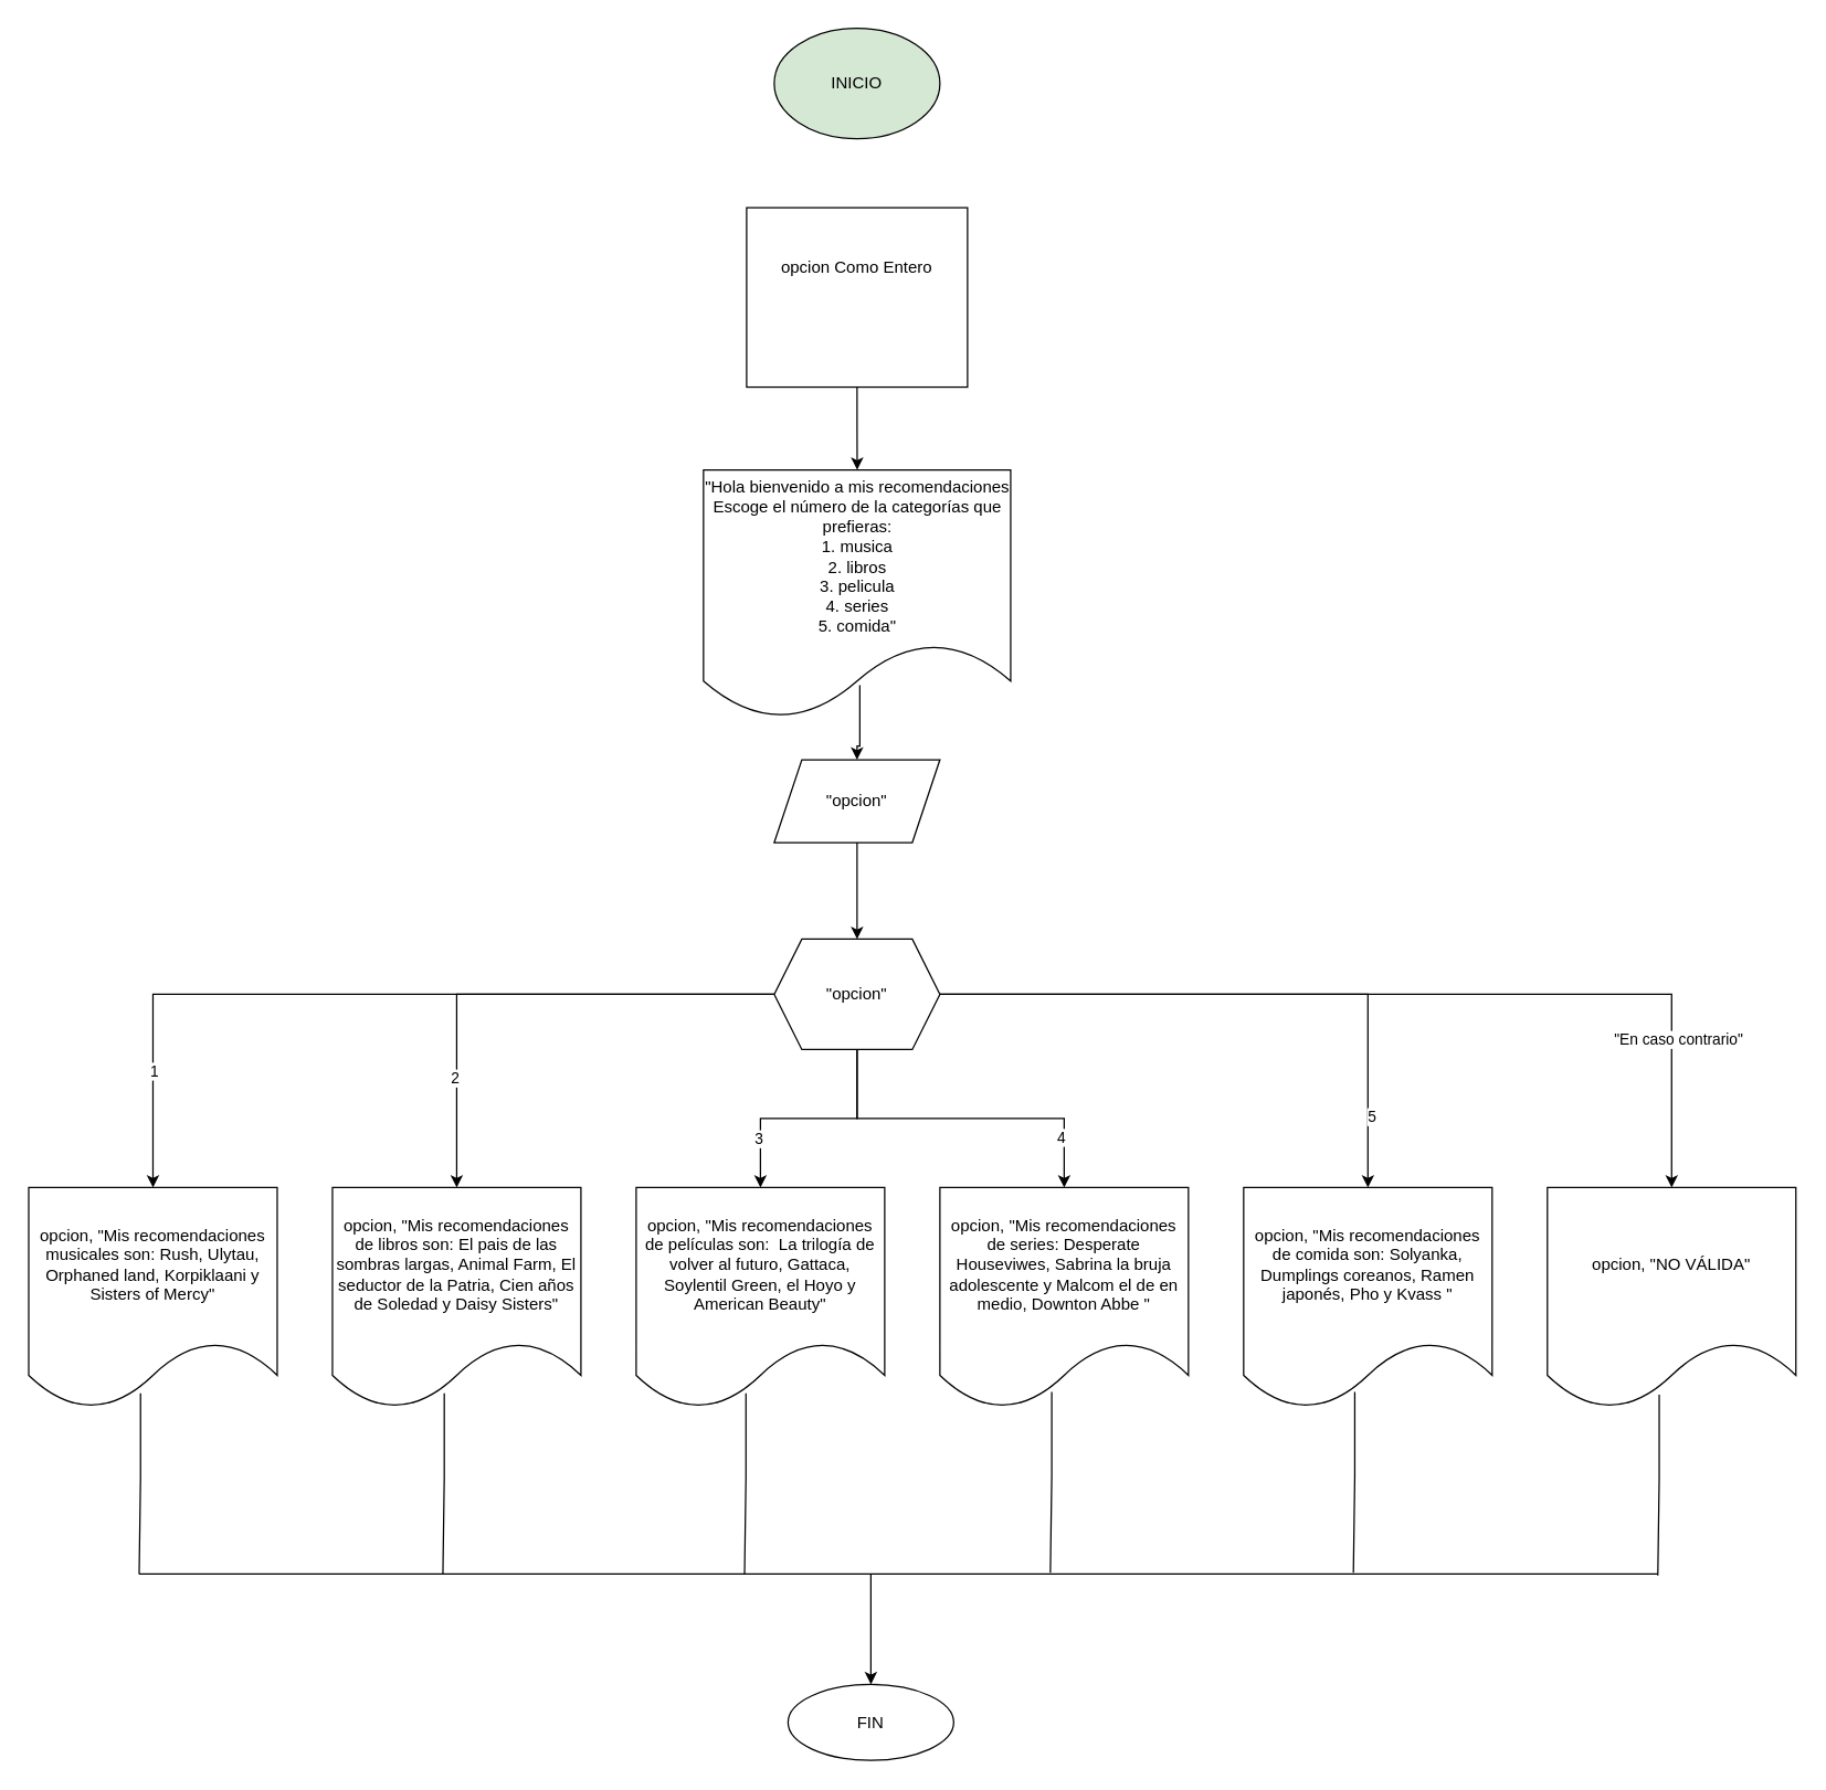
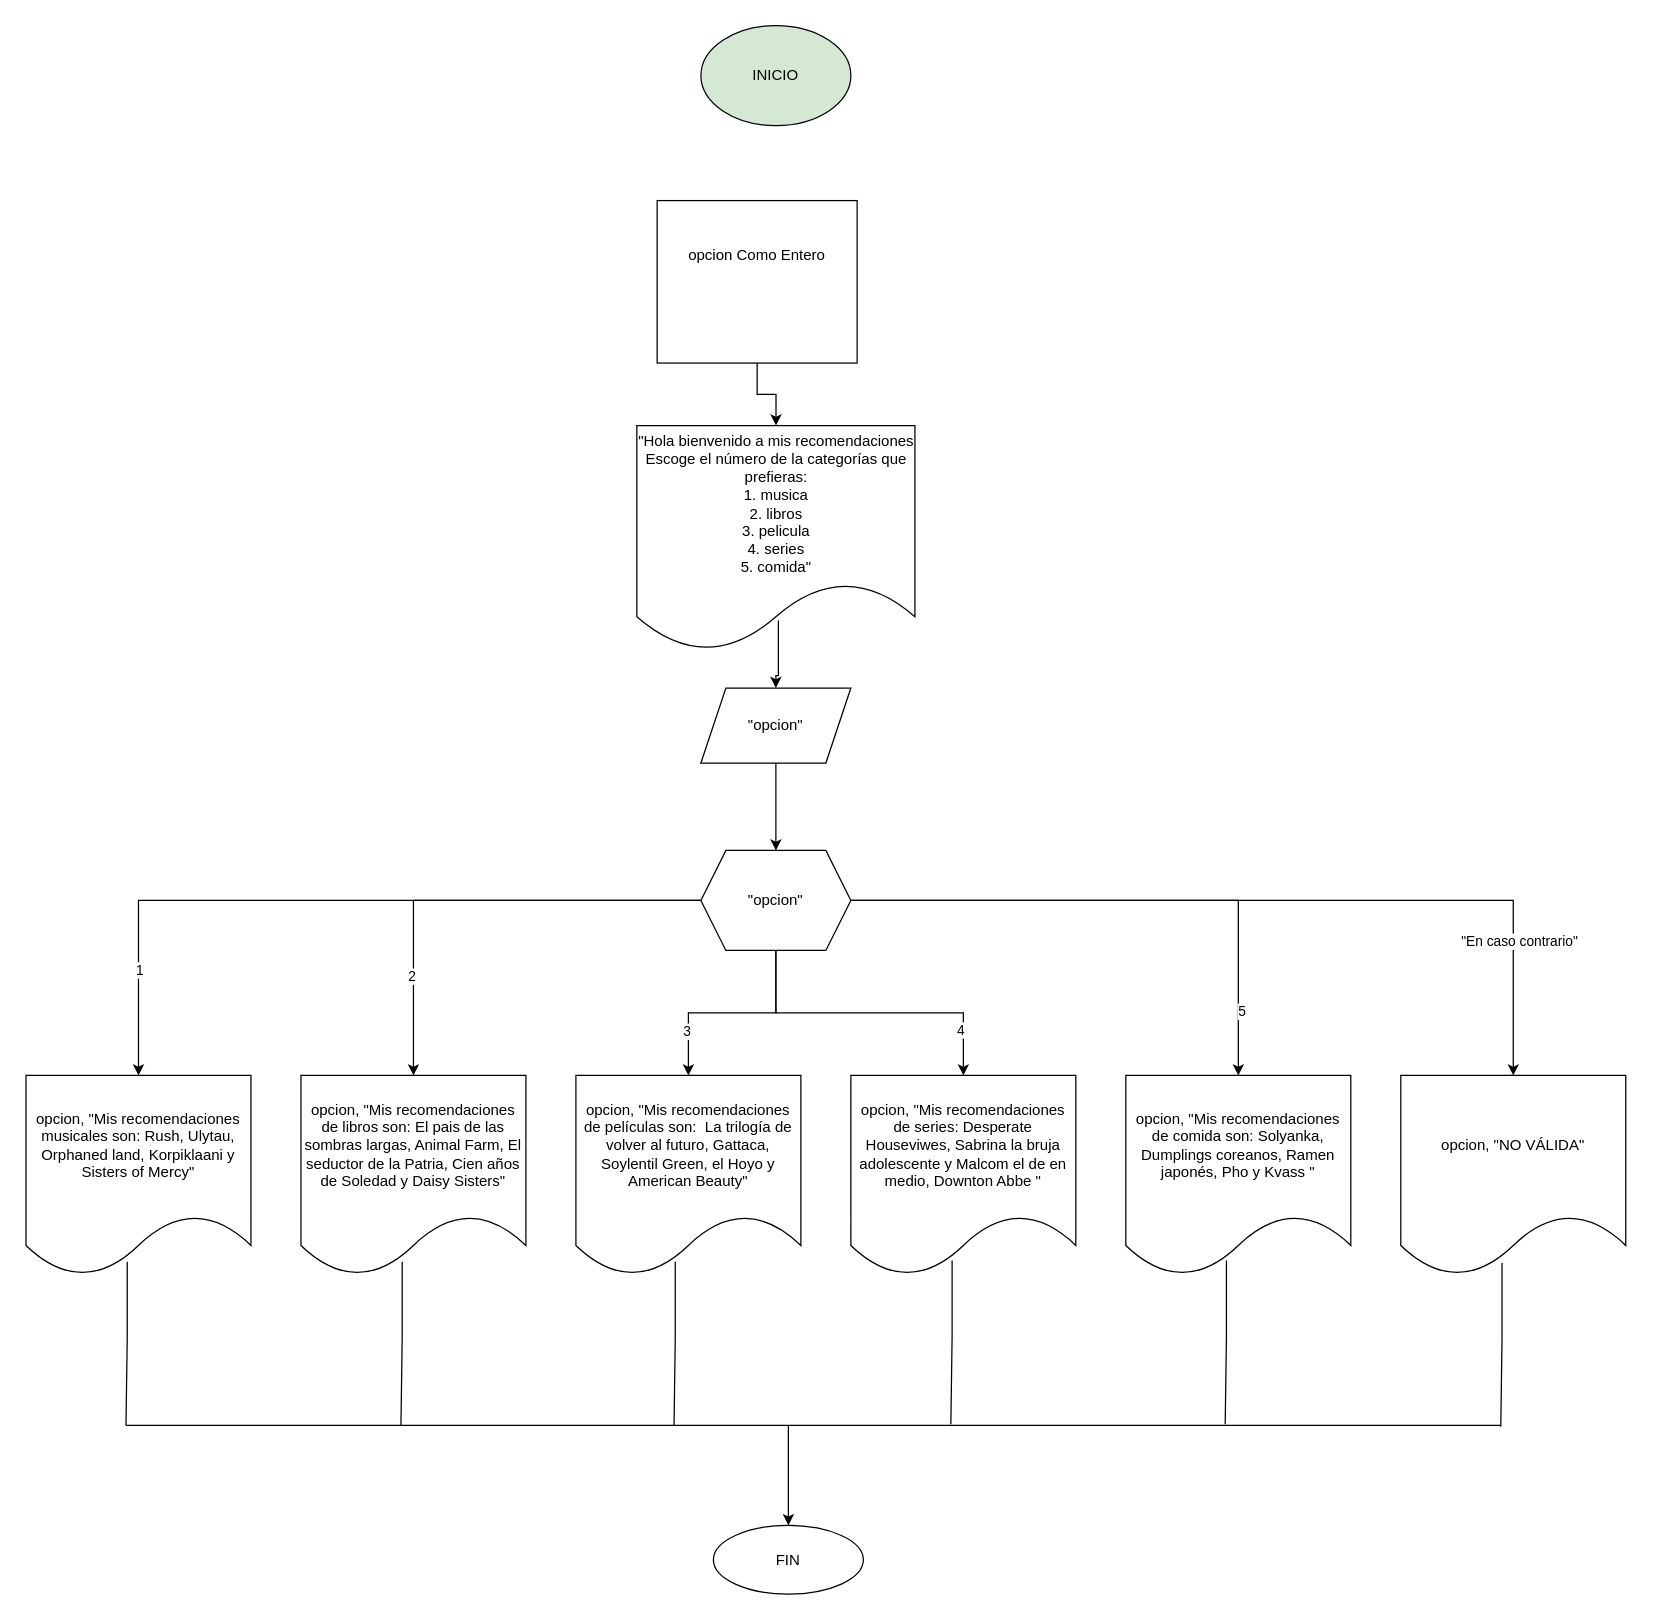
- <mxCell id="4" value="opcion Como Entero&lt;br&gt;&lt;div&gt;&lt;br&gt;&lt;/div&gt;&lt;div&gt;&lt;br&gt;&lt;/div&gt;&lt;div&gt;&lt;br&gt;&lt;/div&gt;" style="whiteSpace=wrap;html=1;" vertex="1" parent="1"><mxGeometry x="540" y="150" width="160" height="130" as="geometry" /></mxCell>
+ <mxCell id="4" value="opcion Como Entero&lt;br&gt;&lt;div&gt;&lt;br&gt;&lt;/div&gt;&lt;div&gt;&lt;br&gt;&lt;/div&gt;&lt;div&gt;&lt;br&gt;&lt;/div&gt;" style="whiteSpace=wrap;html=1;" vertex="1" parent="1"><mxGeometry x="525" y="160" width="160" height="130" as="geometry" /></mxCell>
